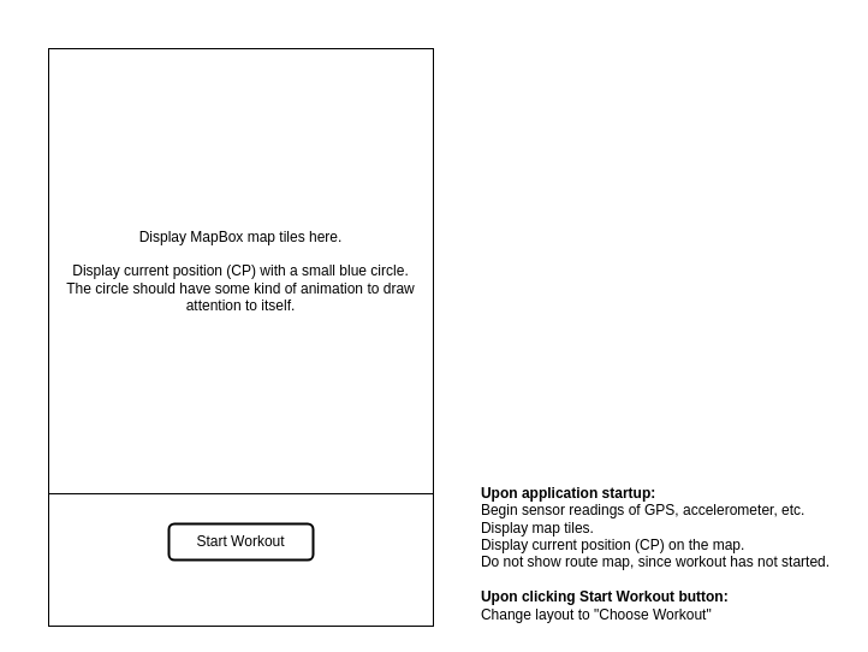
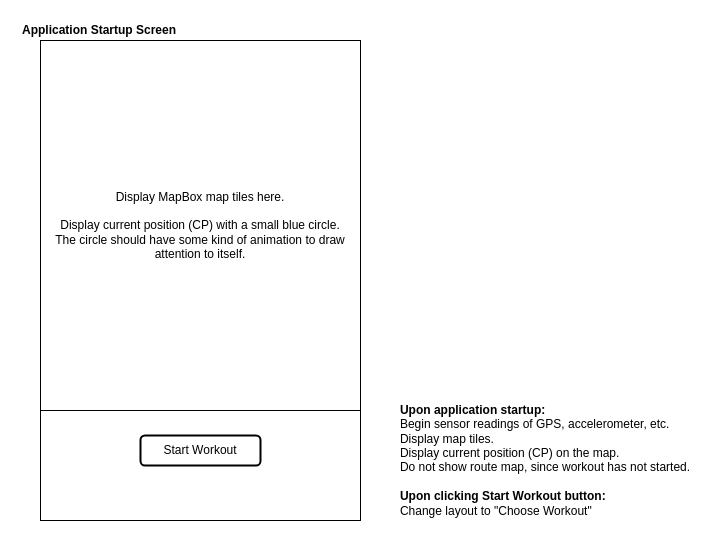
+ <mxCell id="6" value="Application Startup Screen" style="text;html=1;strokeColor=none;fillColor=none;align=left;verticalAlign=middle;whiteSpace=wrap;rounded=0;fontStyle=1" parent="1" vertex="1"><mxGeometry x="20" y="20" width="230" height="20" as="geometry" /></mxCell>
